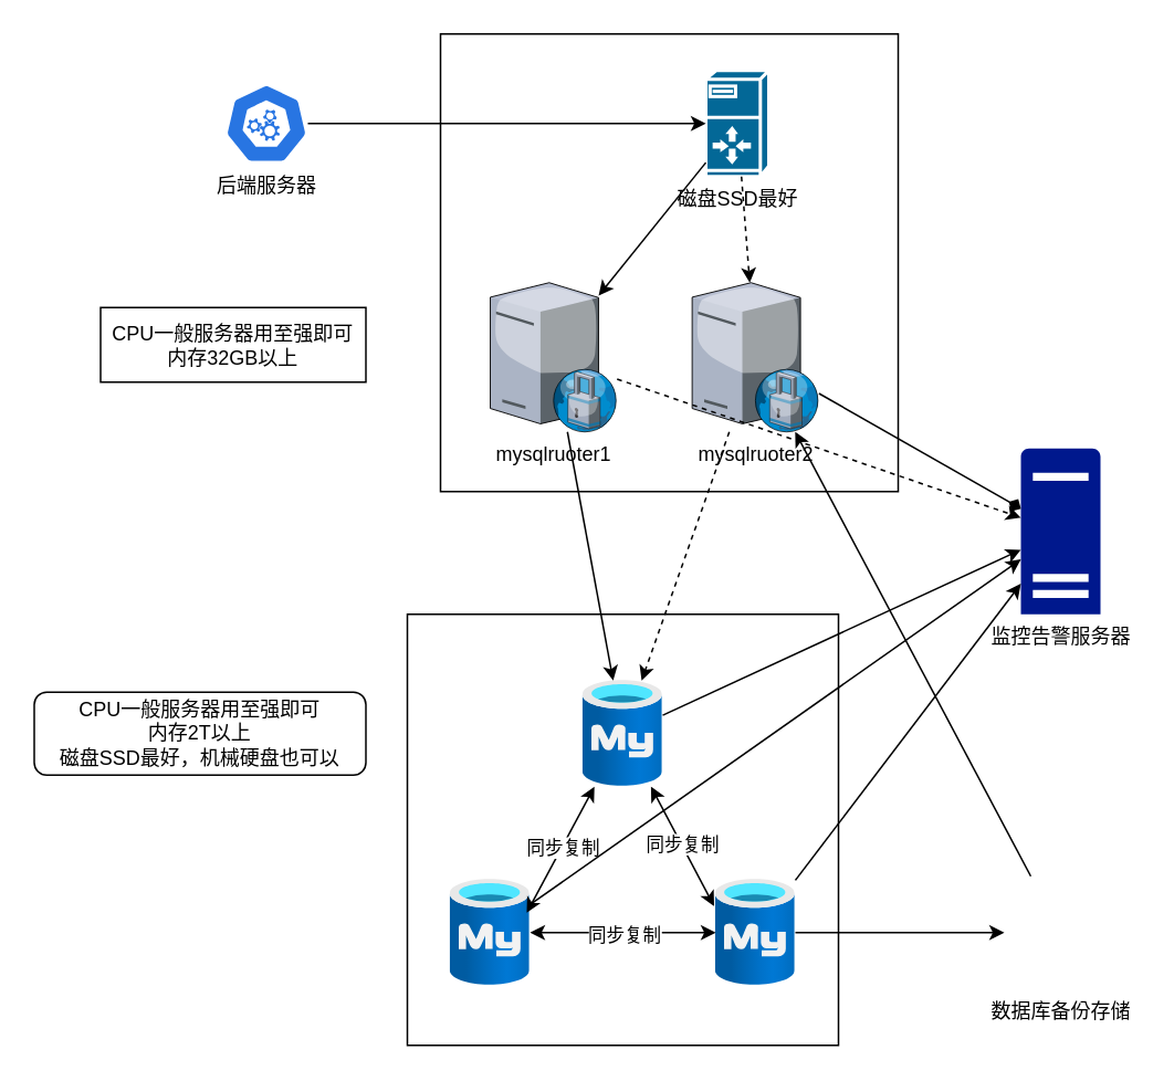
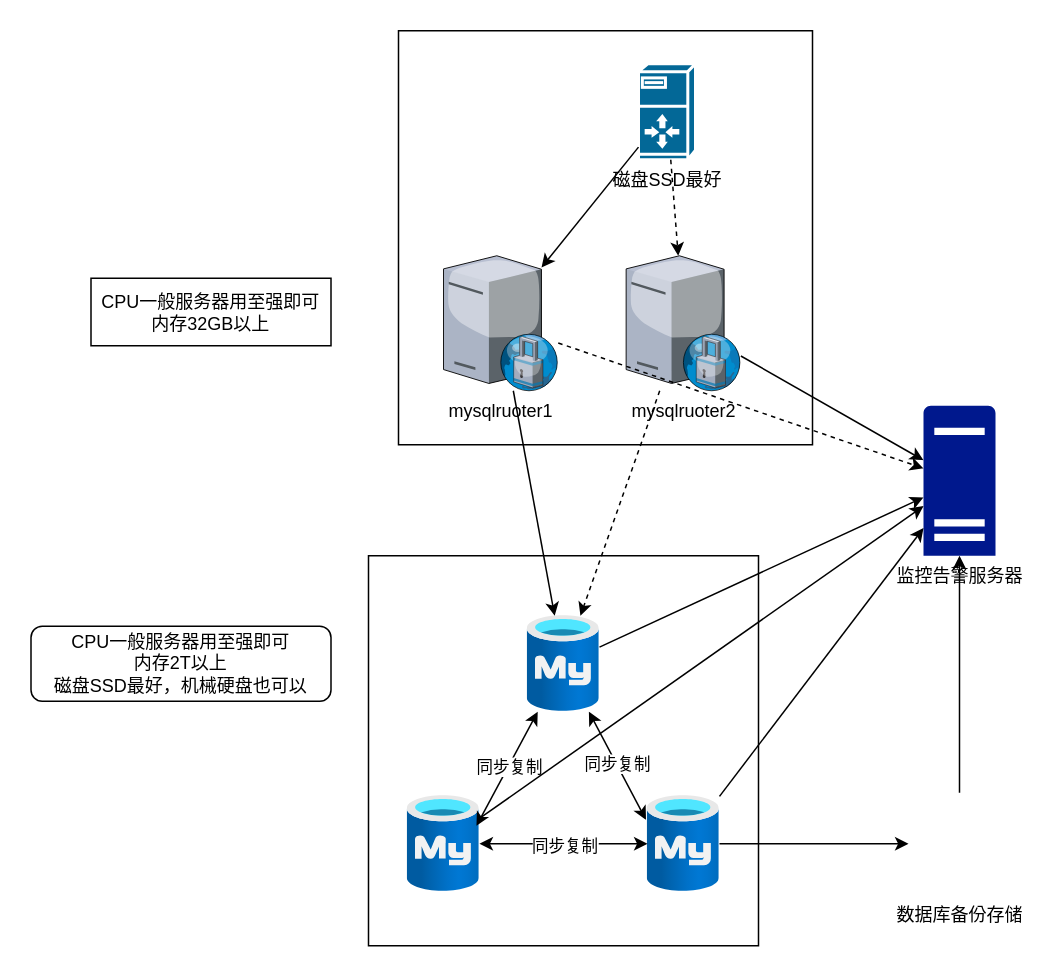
- <mxCell id="14" value="后端服务器" style="aspect=fixed;sketch=0;html=1;dashed=0;whitespace=wrap;verticalLabelPosition=bottom;verticalAlign=top;fillColor=#2875E2;strokeColor=#ffffff;points=[[0.005,0.63,0],[0.1,0.2,0],[0.9,0.2,0],[0.5,0,0],[0.995,0.63,0],[0.72,0.99,0],[0.5,1,0],[0.28,0.99,0]];shape=mxgraph.kubernetes.icon2;prIcon=api" vertex="1" parent="1"><mxGeometry x="135" y="50" width="50" height="48" as="geometry" /></mxCell>
- <mxCell id="25" value="" style="endArrow=classic;html=1;rounded=0;" edge="1" parent="1" source="14" target="24"><mxGeometry width="50" height="50" relative="1" as="geometry"><mxPoint x="205" y="80" as="sourcePoint" /><mxPoint x="565" y="270" as="targetPoint" /></mxGeometry></mxCell>
- <mxCell id="20" value="" style="endArrow=diamond;html=1;rounded=0;" edge="1" parent="1" source="16" target="18"><mxGeometry width="50" height="50" relative="1" as="geometry"><mxPoint x="445" y="360" as="sourcePoint" /><mxPoint x="495" y="310" as="targetPoint" /></mxGeometry></mxCell>
+ <mxCell id="20" value="" style="endArrow=classic;html=1;rounded=0;" edge="1" parent="1" source="16" target="18"><mxGeometry width="50" height="50" relative="1" as="geometry"><mxPoint x="445" y="360" as="sourcePoint" /><mxPoint x="495" y="310" as="targetPoint" /></mxGeometry></mxCell>
- <mxCell id="31" value="" style="endArrow=classic;html=1;rounded=0;" edge="1" parent="1" source="29" target="16"><mxGeometry width="50" height="50" relative="1" as="geometry"><mxPoint x="595" y="510" as="sourcePoint" /><mxPoint x="645" y="460" as="targetPoint" /></mxGeometry></mxCell>
+ <mxCell id="31" value="" style="endArrow=classic;html=1;rounded=0;entryX=0.5;entryY=1;entryDx=0;entryDy=0;entryPerimeter=0;" edge="1" parent="1" source="29" target="18"><mxGeometry width="50" height="50" relative="1" as="geometry"><mxPoint x="595" y="510" as="sourcePoint" /><mxPoint x="645" y="460" as="targetPoint" /></mxGeometry></mxCell>
